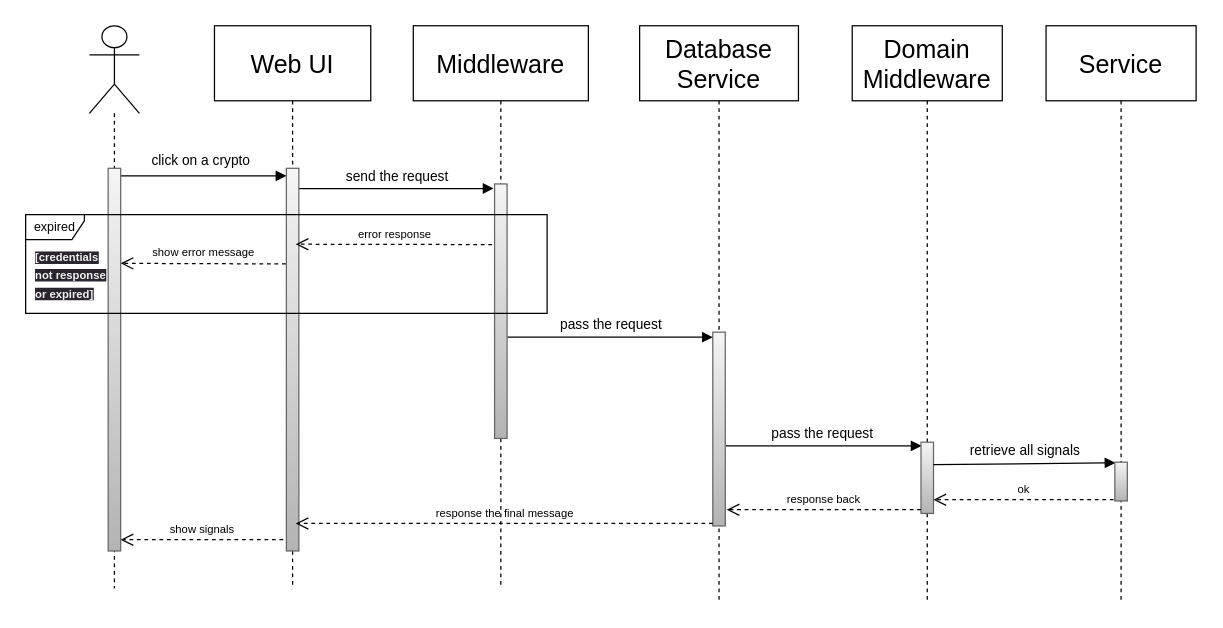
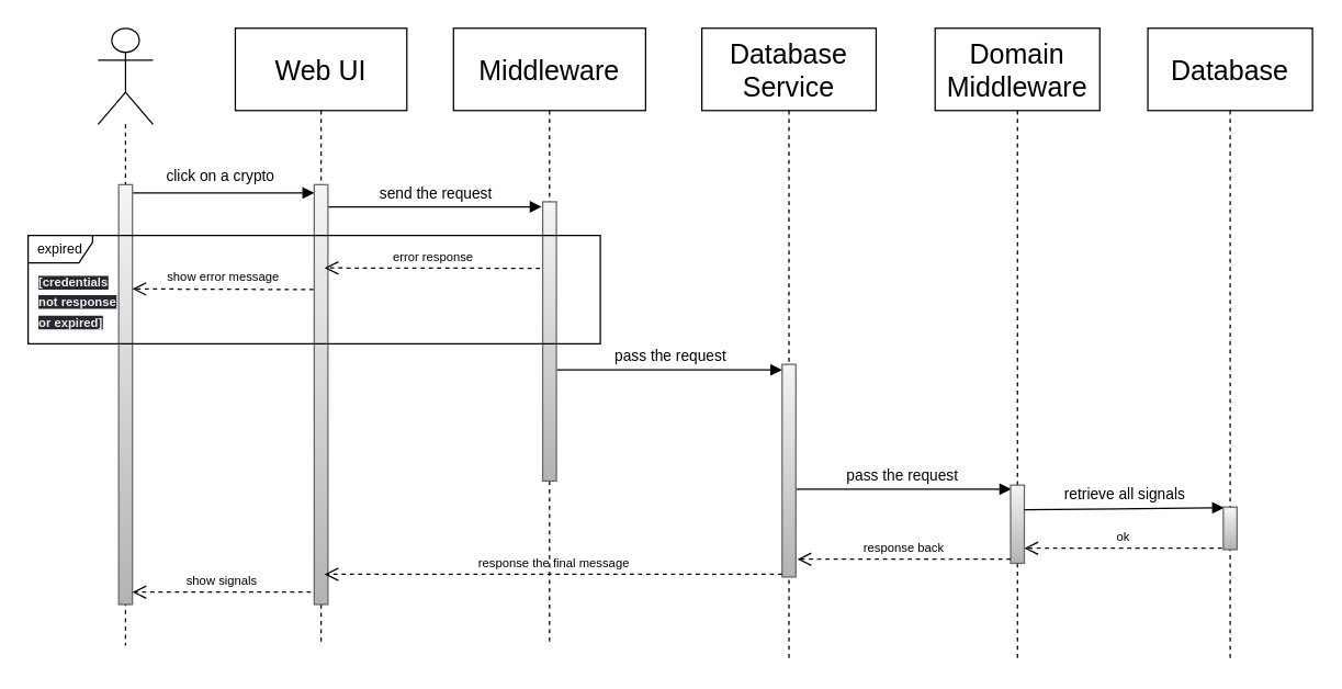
- <mxCell id="15" value="&lt;span style=&quot;font-size: 20px;&quot;&gt;Service&lt;br&gt;&lt;/span&gt;" style="shape=umlLifeline;perimeter=lifelinePerimeter;whiteSpace=wrap;html=1;container=1;collapsible=0;recursiveResize=0;outlineConnect=0;size=60;" vertex="1" parent="1"><mxGeometry x="836" y="20" width="120" height="460" as="geometry" /></mxCell>
+ <mxCell id="15" value="&lt;span style=&quot;font-size: 20px;&quot;&gt;Database&lt;br&gt;&lt;/span&gt;" style="shape=umlLifeline;perimeter=lifelinePerimeter;whiteSpace=wrap;html=1;container=1;collapsible=0;recursiveResize=0;outlineConnect=0;size=60;" vertex="1" parent="1"><mxGeometry x="836" y="20" width="120" height="460" as="geometry" /></mxCell>
